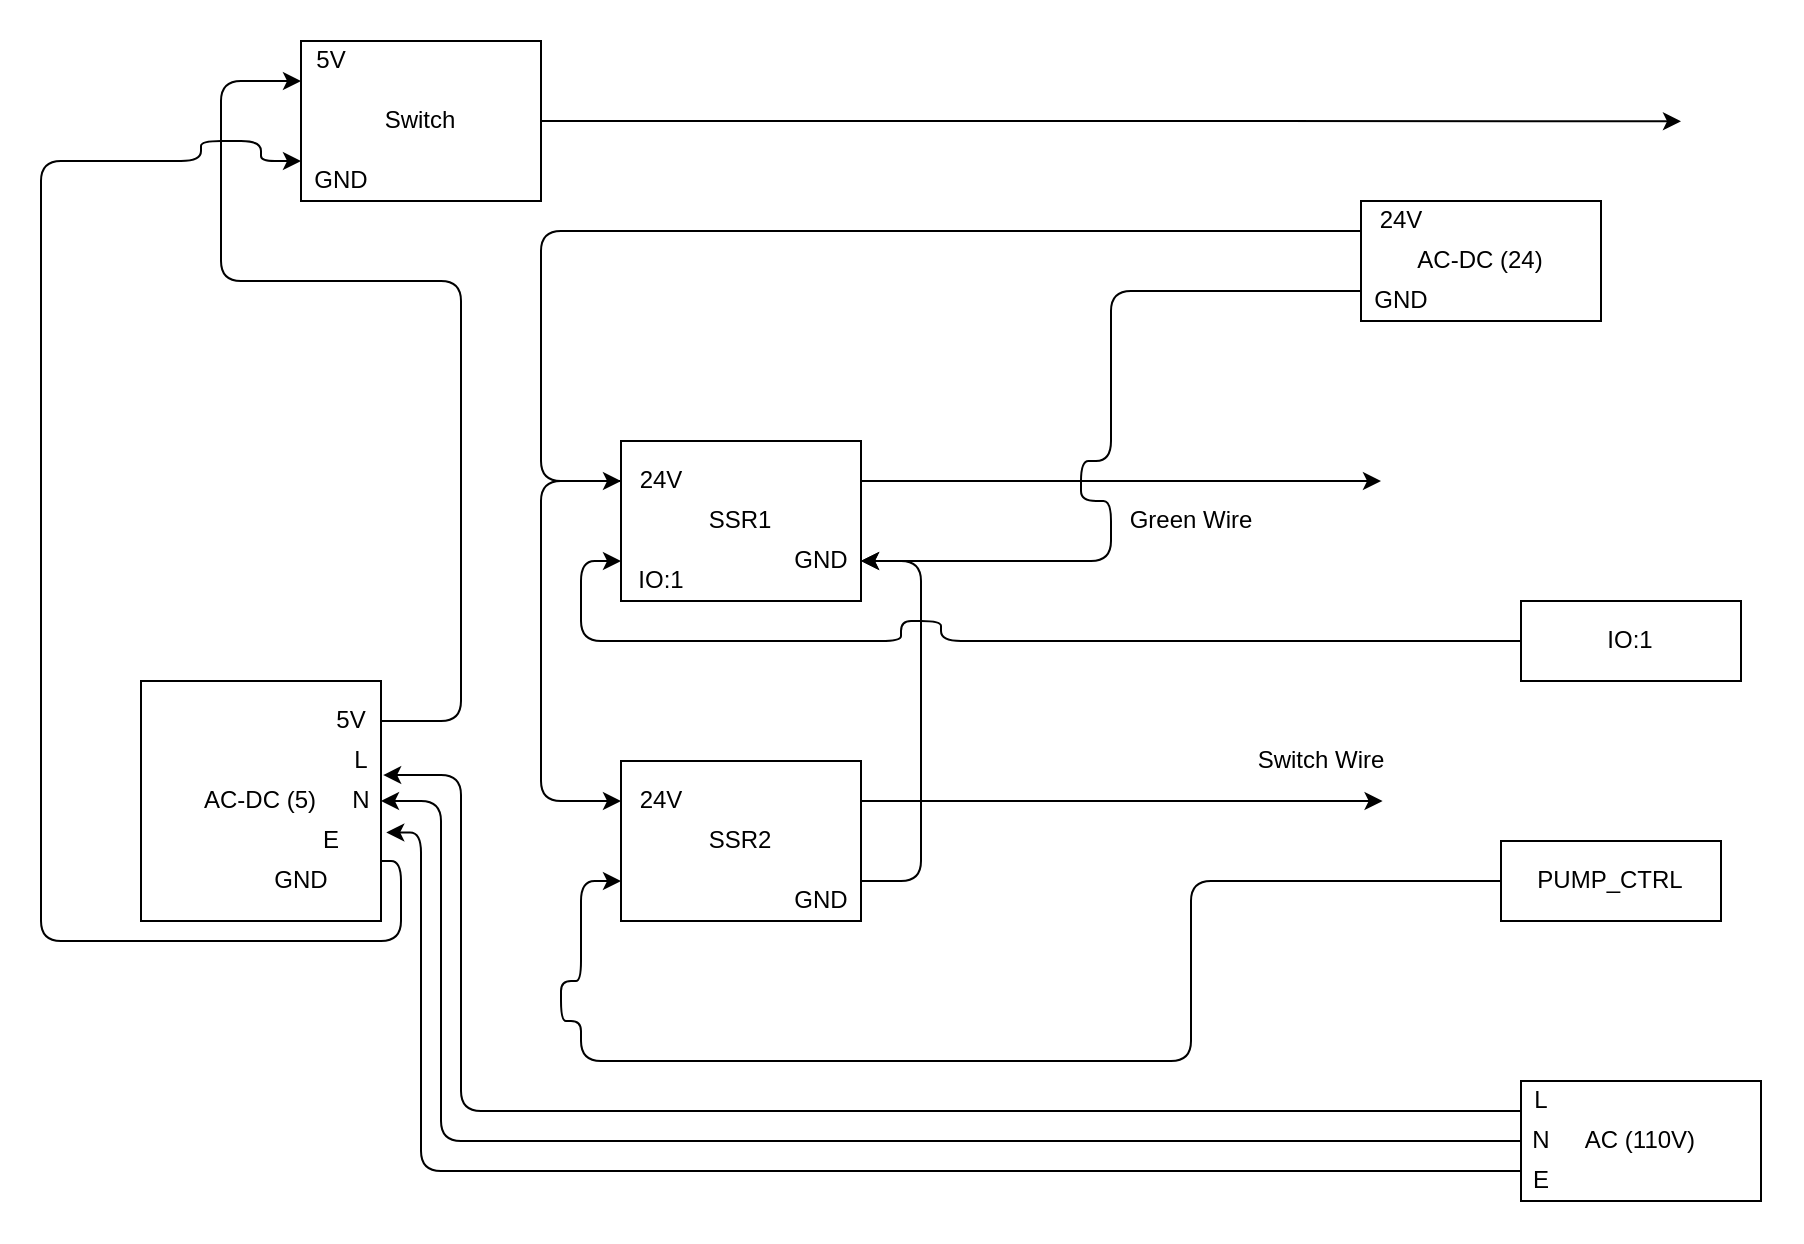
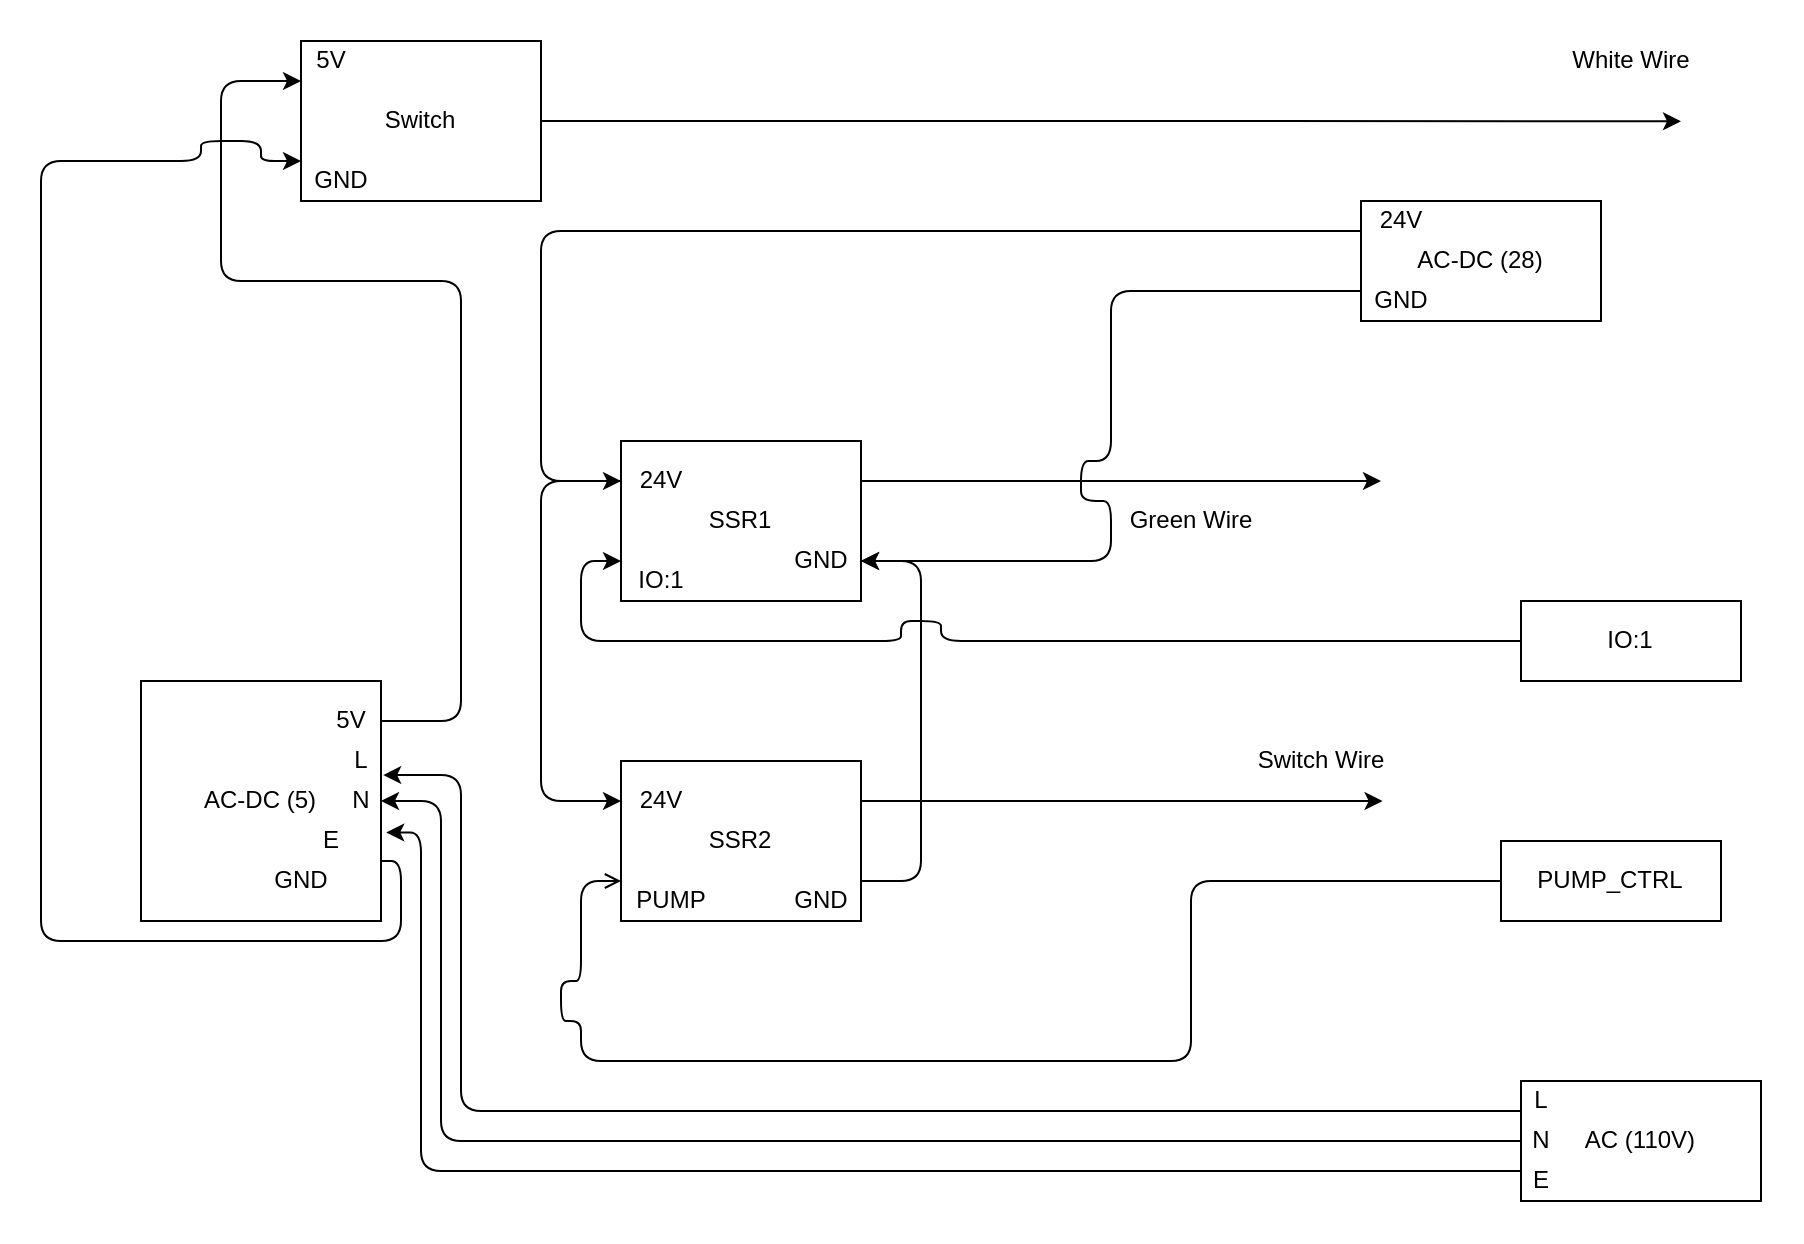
+ <mxCell id="44" value="White Wire" style="text;html=1;align=center;verticalAlign=middle;resizable=0;points=[];autosize=1;" vertex="1" parent="1"><mxGeometry x="780" y="20" width="70" height="20" as="geometry" /></mxCell>
- <mxCell id="22" value="AC-DC (24)" style="rounded=0;whiteSpace=wrap;html=1;" vertex="1" parent="1"><mxGeometry x="680" y="100" width="120" height="60" as="geometry" /></mxCell>
+ <mxCell id="22" value="AC-DC (28)" style="rounded=0;whiteSpace=wrap;html=1;" vertex="1" parent="1"><mxGeometry x="680" y="100" width="120" height="60" as="geometry" /></mxCell>
- <mxCell id="38" style="edgeStyle=orthogonalEdgeStyle;rounded=1;orthogonalLoop=1;jettySize=auto;html=1;exitX=0;exitY=0.5;exitDx=0;exitDy=0;entryX=0;entryY=0.75;entryDx=0;entryDy=0;" edge="1" parent="1" source="39" target="7"><mxGeometry relative="1" as="geometry"><Array as="points"><mxPoint x="595" y="440" /><mxPoint x="595" y="530" /><mxPoint x="290" y="530" /><mxPoint x="290" y="510" /><mxPoint x="280" y="510" /><mxPoint x="280" y="490" /><mxPoint x="290" y="490" /><mxPoint x="290" y="440" /></Array></mxGeometry></mxCell>
+ <mxCell id="38" style="edgeStyle=orthogonalEdgeStyle;rounded=1;orthogonalLoop=1;jettySize=auto;html=1;exitX=0;exitY=0.5;exitDx=0;exitDy=0;entryX=0;entryY=0.75;entryDx=0;entryDy=0;endArrow=open;" edge="1" parent="1" source="39" target="7"><mxGeometry relative="1" as="geometry"><Array as="points"><mxPoint x="595" y="440" /><mxPoint x="595" y="530" /><mxPoint x="290" y="530" /><mxPoint x="290" y="510" /><mxPoint x="280" y="510" /><mxPoint x="280" y="490" /><mxPoint x="290" y="490" /><mxPoint x="290" y="440" /></Array></mxGeometry></mxCell>
+ <mxCell id="35" value="PUMP" style="text;html=1;align=center;verticalAlign=middle;resizable=0;points=[];autosize=1;" vertex="1" parent="1"><mxGeometry x="310" y="440" width="50" height="20" as="geometry" /></mxCell>
